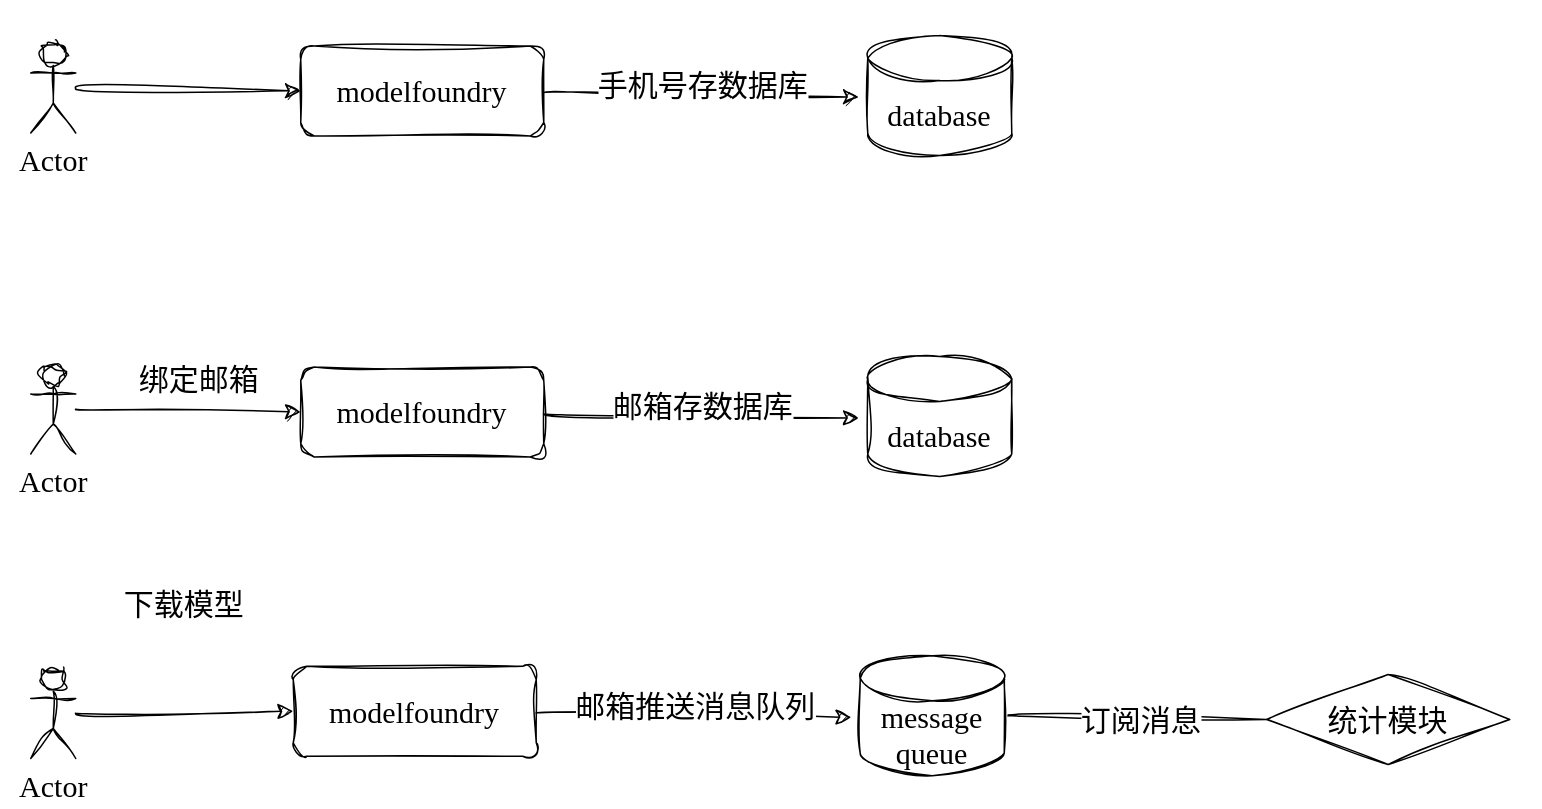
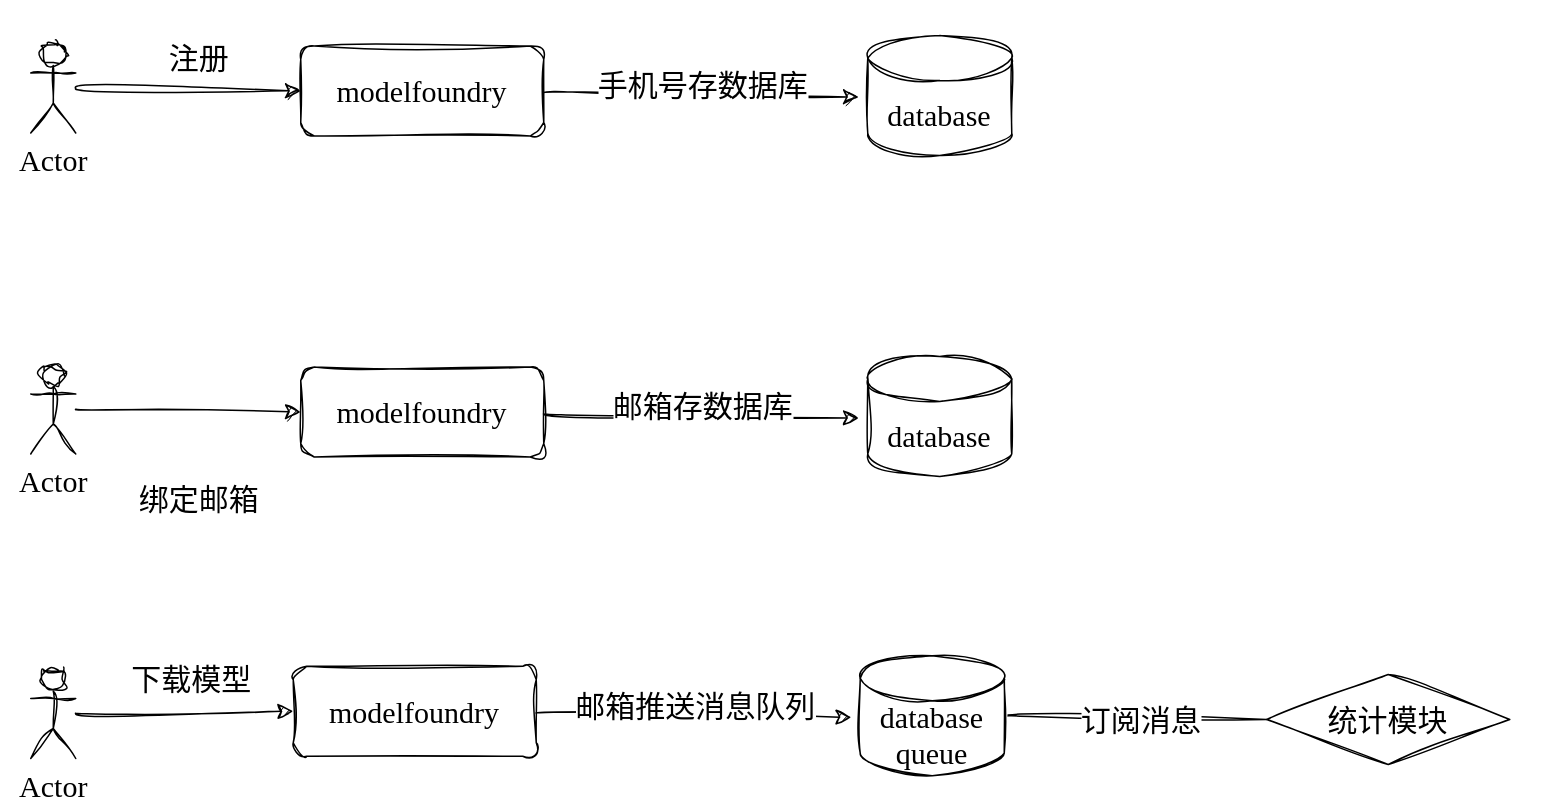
+ <mxCell id="5" value="注册" style="text;html=1;align=center;verticalAlign=middle;resizable=0;points=[];autosize=1;strokeColor=none;fillColor=none;fontSize=20;fontFamily=Architects Daughter;" vertex="1" parent="1"><mxGeometry x="103" y="20" width="58" height="36" as="geometry" /></mxCell>
- <mxCell id="22" value="绑定邮箱" style="text;html=1;align=center;verticalAlign=middle;resizable=0;points=[];autosize=1;strokeColor=none;fillColor=none;fontSize=20;fontFamily=Architects Daughter;" vertex="1" parent="1"><mxGeometry x="83" y="234" width="98" height="36" as="geometry" /></mxCell>
+ <mxCell id="22" value="绑定邮箱" style="text;html=1;align=center;verticalAlign=middle;resizable=0;points=[];autosize=1;strokeColor=none;fillColor=none;fontSize=20;fontFamily=Architects Daughter;" vertex="1" parent="1"><mxGeometry x="83" y="314" width="98" height="36" as="geometry" /></mxCell>
- <mxCell id="12" value="下载模型" style="text;html=1;align=center;verticalAlign=middle;resizable=0;points=[];autosize=1;strokeColor=none;fillColor=none;fontSize=20;fontFamily=Architects Daughter;" vertex="1" parent="1"><mxGeometry x="73" y="383.5" width="98" height="36" as="geometry" /></mxCell>
+ <mxCell id="12" value="下载模型" style="text;html=1;align=center;verticalAlign=middle;resizable=0;points=[];autosize=1;strokeColor=none;fillColor=none;fontSize=20;fontFamily=Architects Daughter;" vertex="1" parent="1"><mxGeometry x="78" y="433.5" width="98" height="36" as="geometry" /></mxCell>
- <mxCell id="15" value="message queue" style="shape=cylinder3;whiteSpace=wrap;html=1;boundedLbl=1;backgroundOutline=1;size=15;sketch=1;hachureGap=4;jiggle=2;curveFitting=1;fontFamily=Architects Daughter;fontSource=https%3A%2F%2Ffonts.googleapis.com%2Fcss%3Ffamily%3DArchitects%2BDaughter;fontSize=20;" vertex="1" parent="1"><mxGeometry x="573" y="436.5" width="96" height="80" as="geometry" /></mxCell>
+ <mxCell id="15" value="database queue" style="shape=cylinder3;whiteSpace=wrap;html=1;boundedLbl=1;backgroundOutline=1;size=15;sketch=1;hachureGap=4;jiggle=2;curveFitting=1;fontFamily=Architects Daughter;fontSource=https%3A%2F%2Ffonts.googleapis.com%2Fcss%3Ffamily%3DArchitects%2BDaughter;fontSize=20;" vertex="1" parent="1"><mxGeometry x="573" y="436.5" width="96" height="80" as="geometry" /></mxCell>
